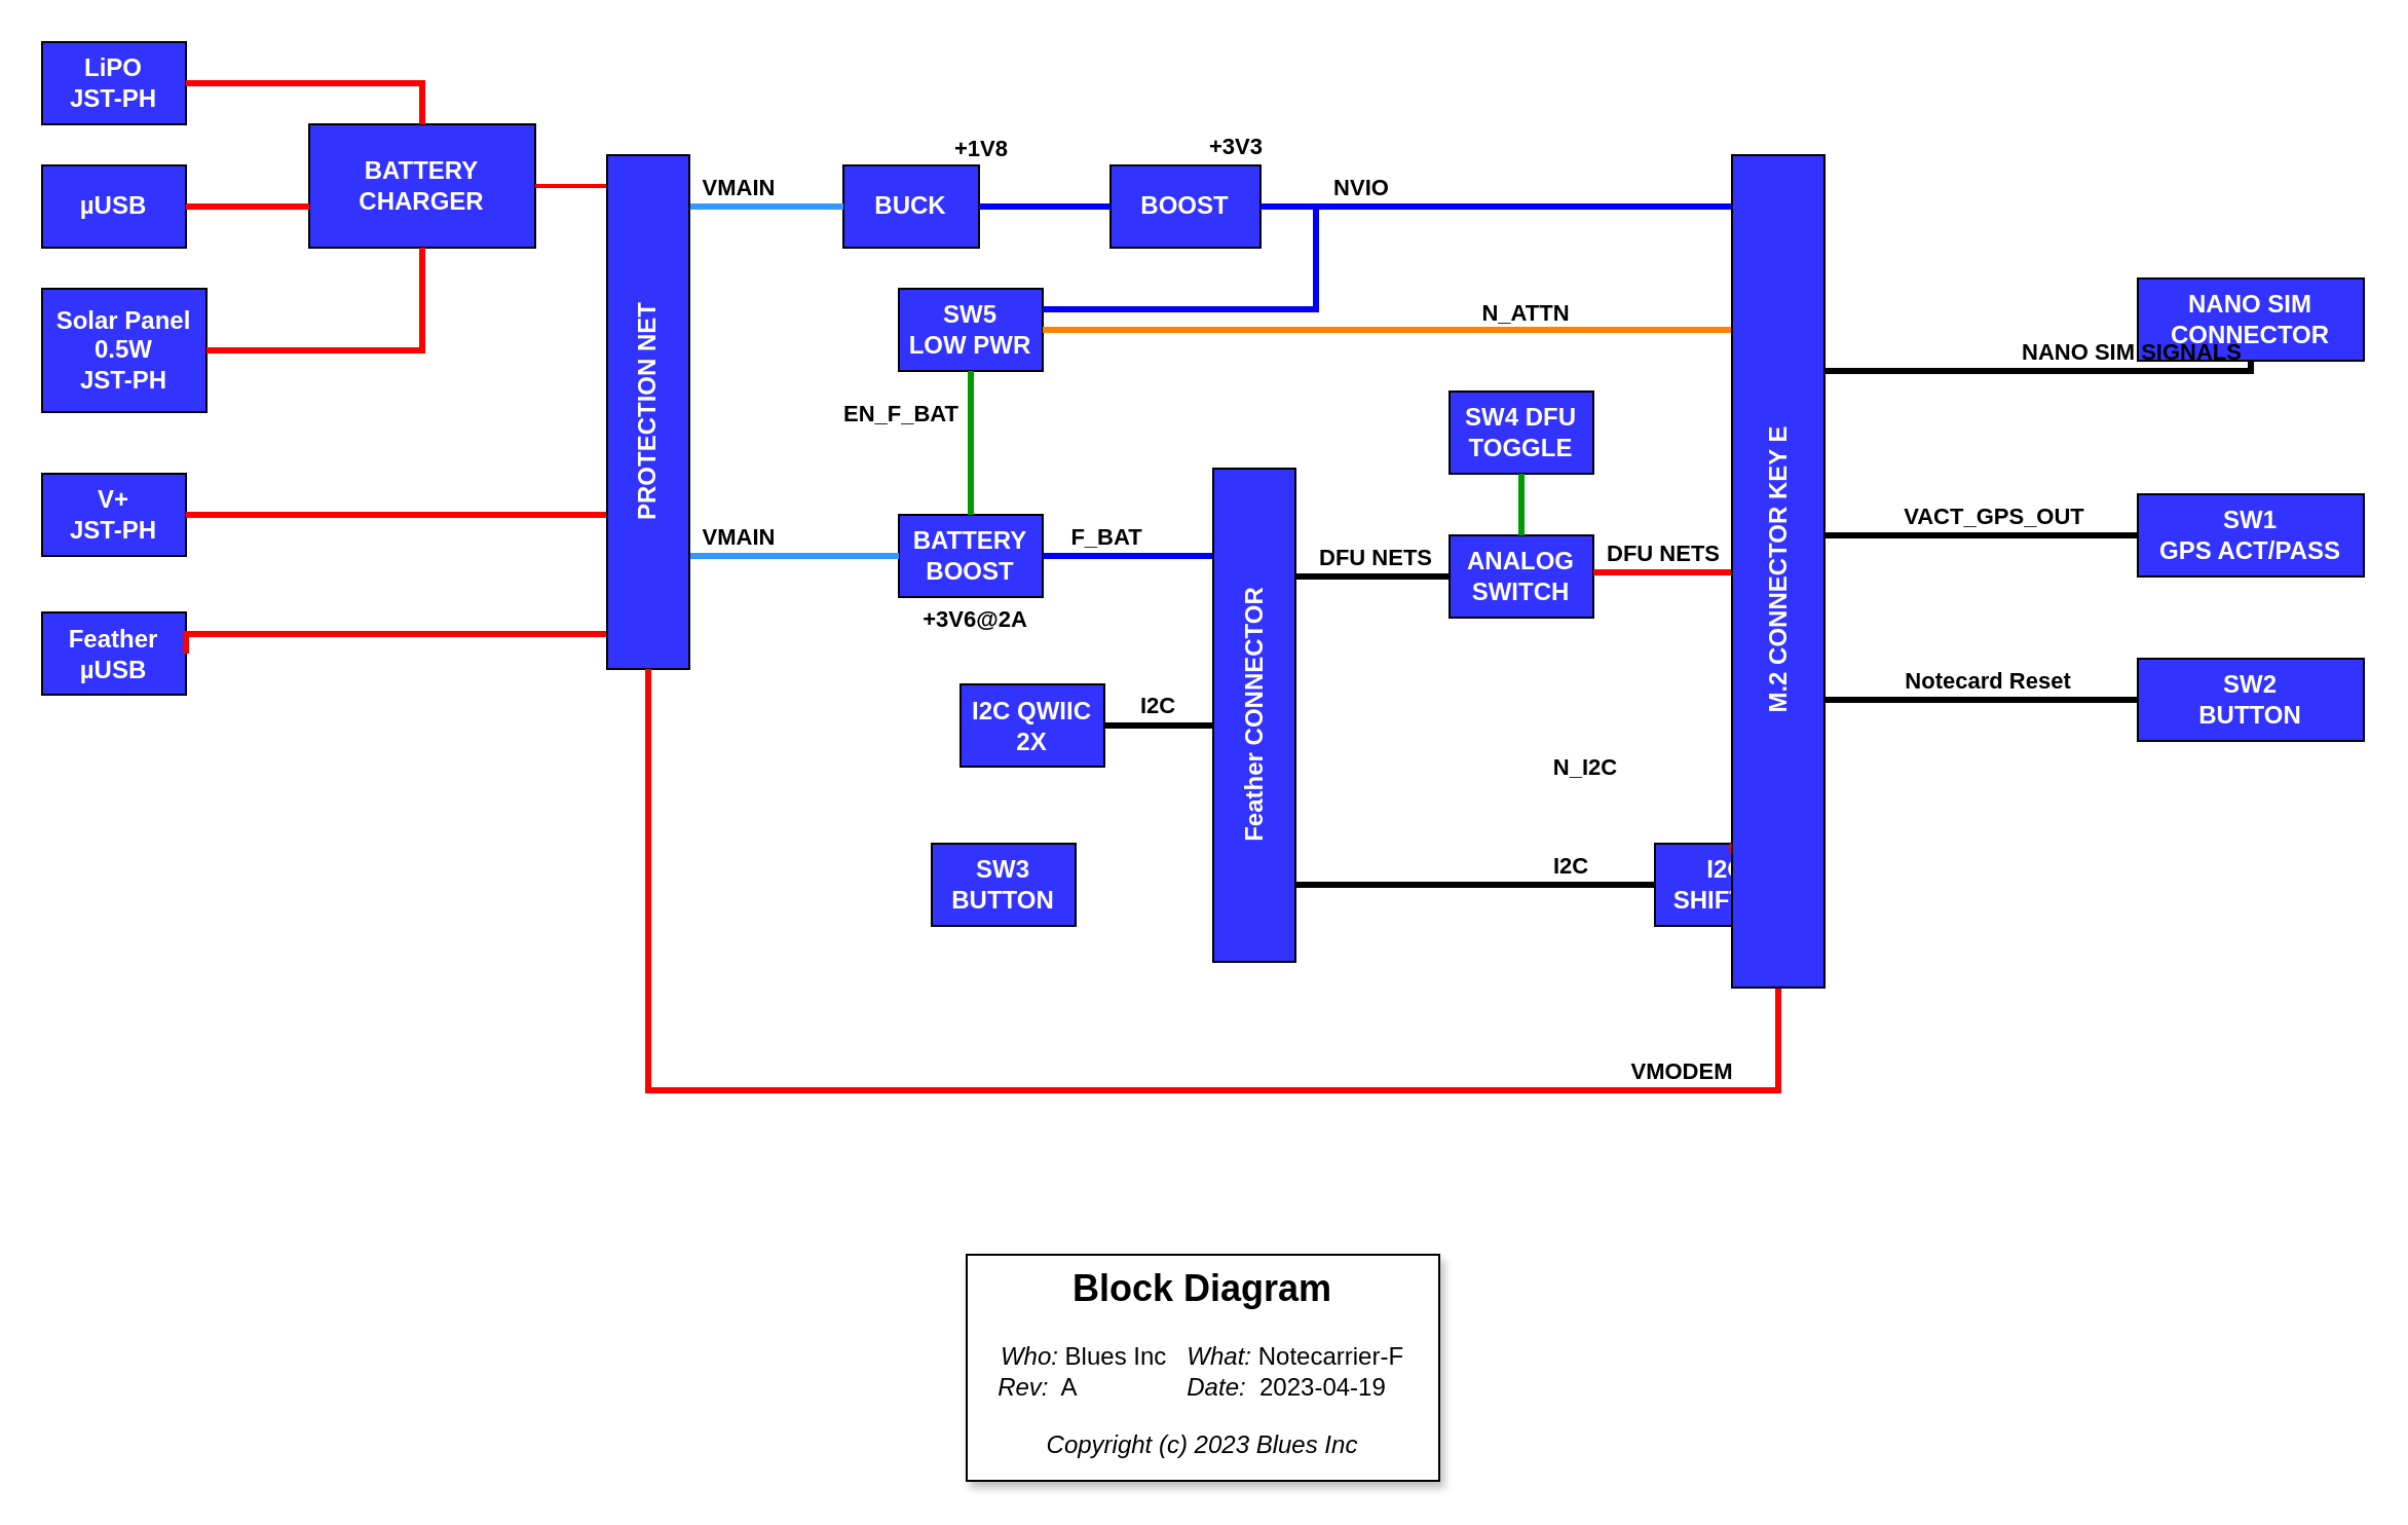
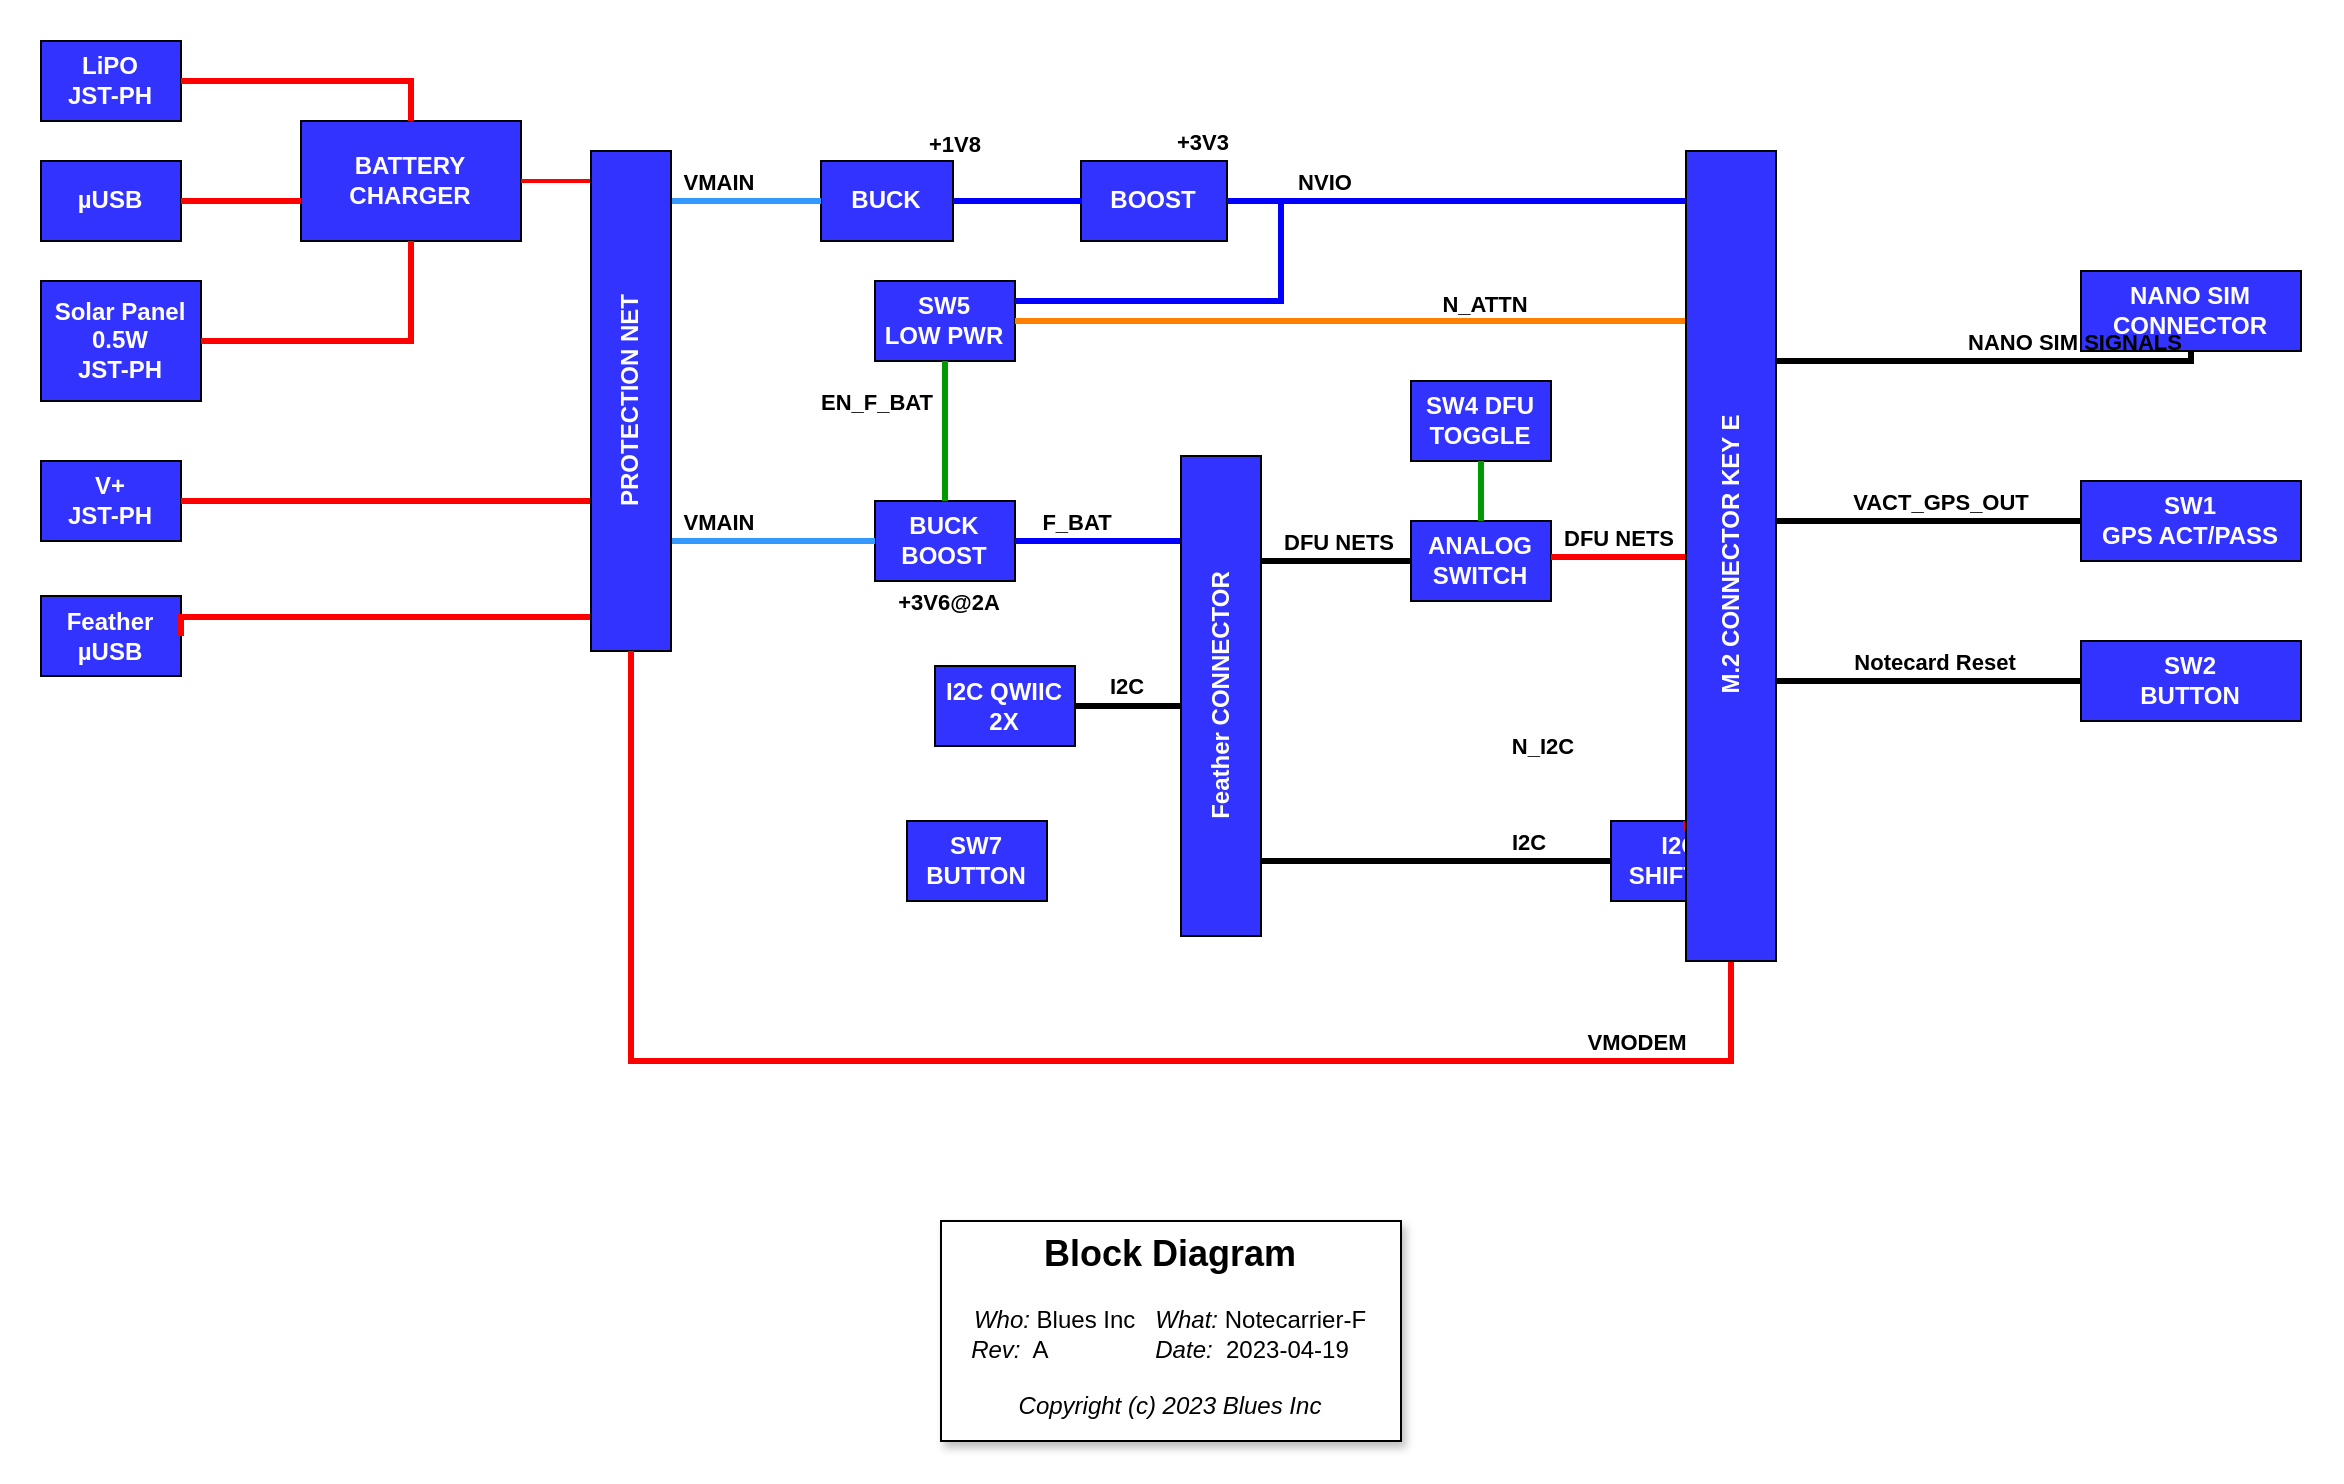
- <mxCell id="22" value="&lt;font color=&quot;#ffffff&quot;&gt;&lt;b&gt;BATTERY BOOST&lt;br&gt;&lt;/b&gt;&lt;/font&gt;" style="rounded=0;whiteSpace=wrap;html=1;fillColor=#3333FF;" vertex="1" parent="1"><mxGeometry x="437" y="250" width="70" height="40" as="geometry" /></mxCell>
+ <mxCell id="22" value="&lt;font color=&quot;#ffffff&quot;&gt;&lt;b&gt;BUCK BOOST&lt;br&gt;&lt;/b&gt;&lt;/font&gt;" style="rounded=0;whiteSpace=wrap;html=1;fillColor=#3333FF;" vertex="1" parent="1"><mxGeometry x="437" y="250" width="70" height="40" as="geometry" /></mxCell>
- <mxCell id="29" value="&lt;font color=&quot;#ffffff&quot;&gt;&lt;b&gt;SW3 BUTTON&lt;br&gt;&lt;/b&gt;&lt;/font&gt;" style="rounded=0;whiteSpace=wrap;html=1;fillColor=#3333FF;" vertex="1" parent="1"><mxGeometry x="453" y="410" width="70" height="40" as="geometry" /></mxCell>
+ <mxCell id="29" value="&lt;font color=&quot;#ffffff&quot;&gt;&lt;b&gt;SW7 BUTTON&lt;br&gt;&lt;/b&gt;&lt;/font&gt;" style="rounded=0;whiteSpace=wrap;html=1;fillColor=#3333FF;" vertex="1" parent="1"><mxGeometry x="453" y="410" width="70" height="40" as="geometry" /></mxCell>
